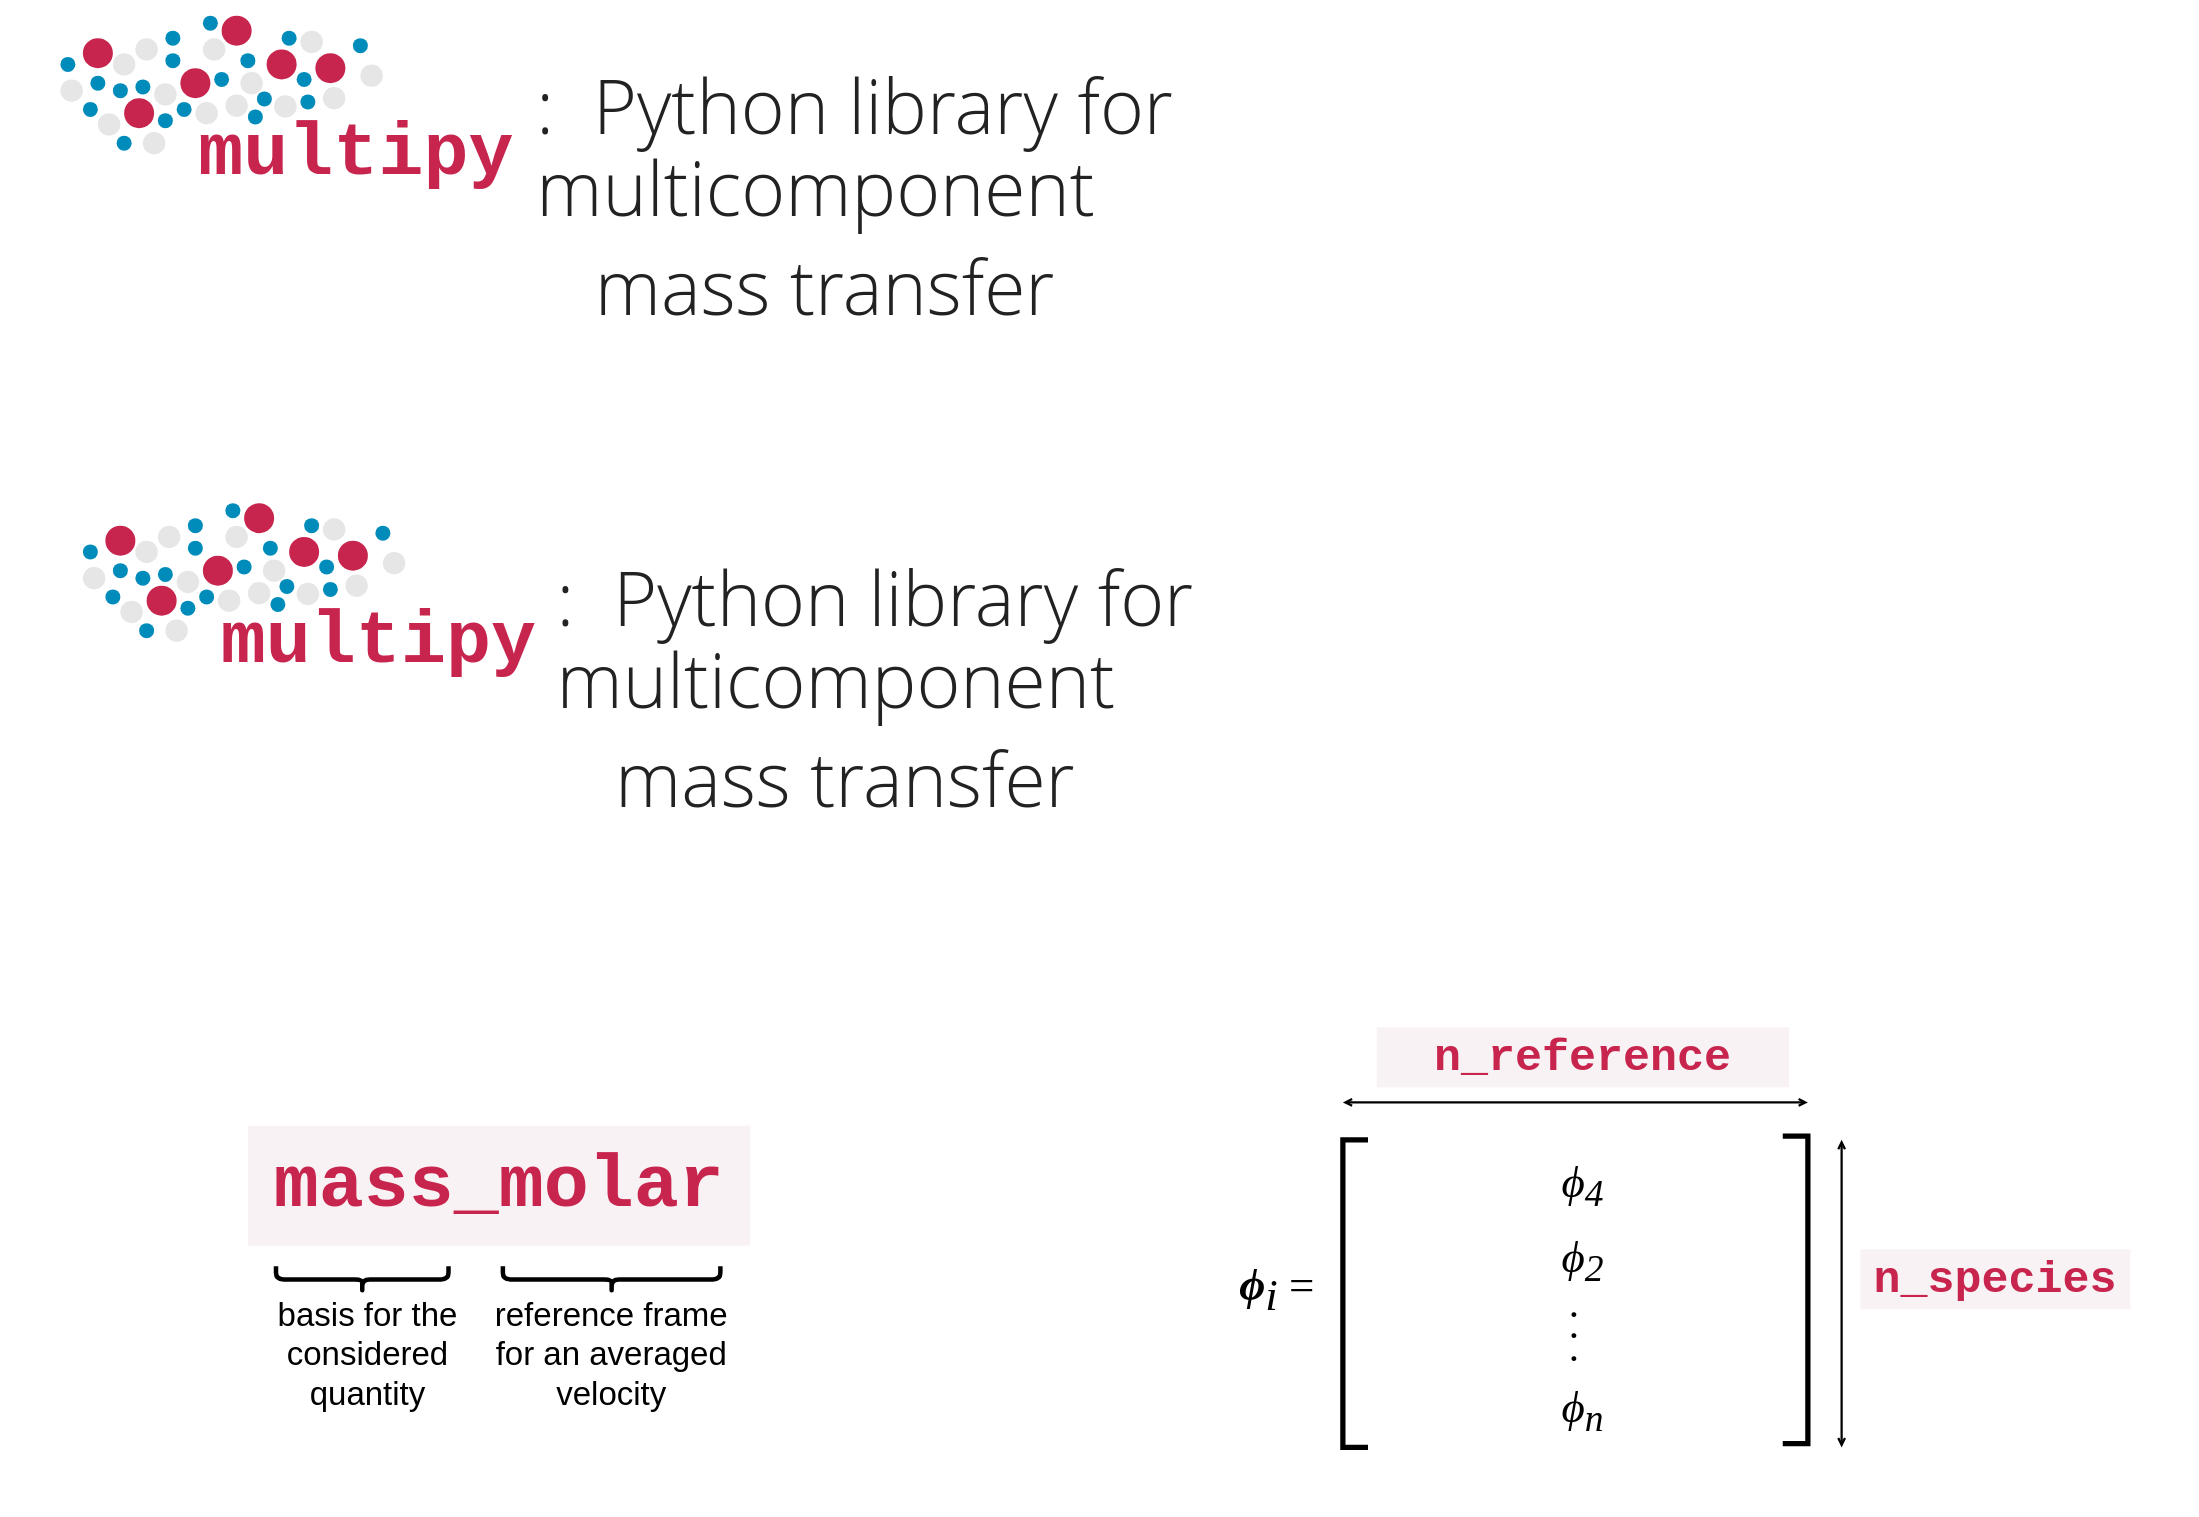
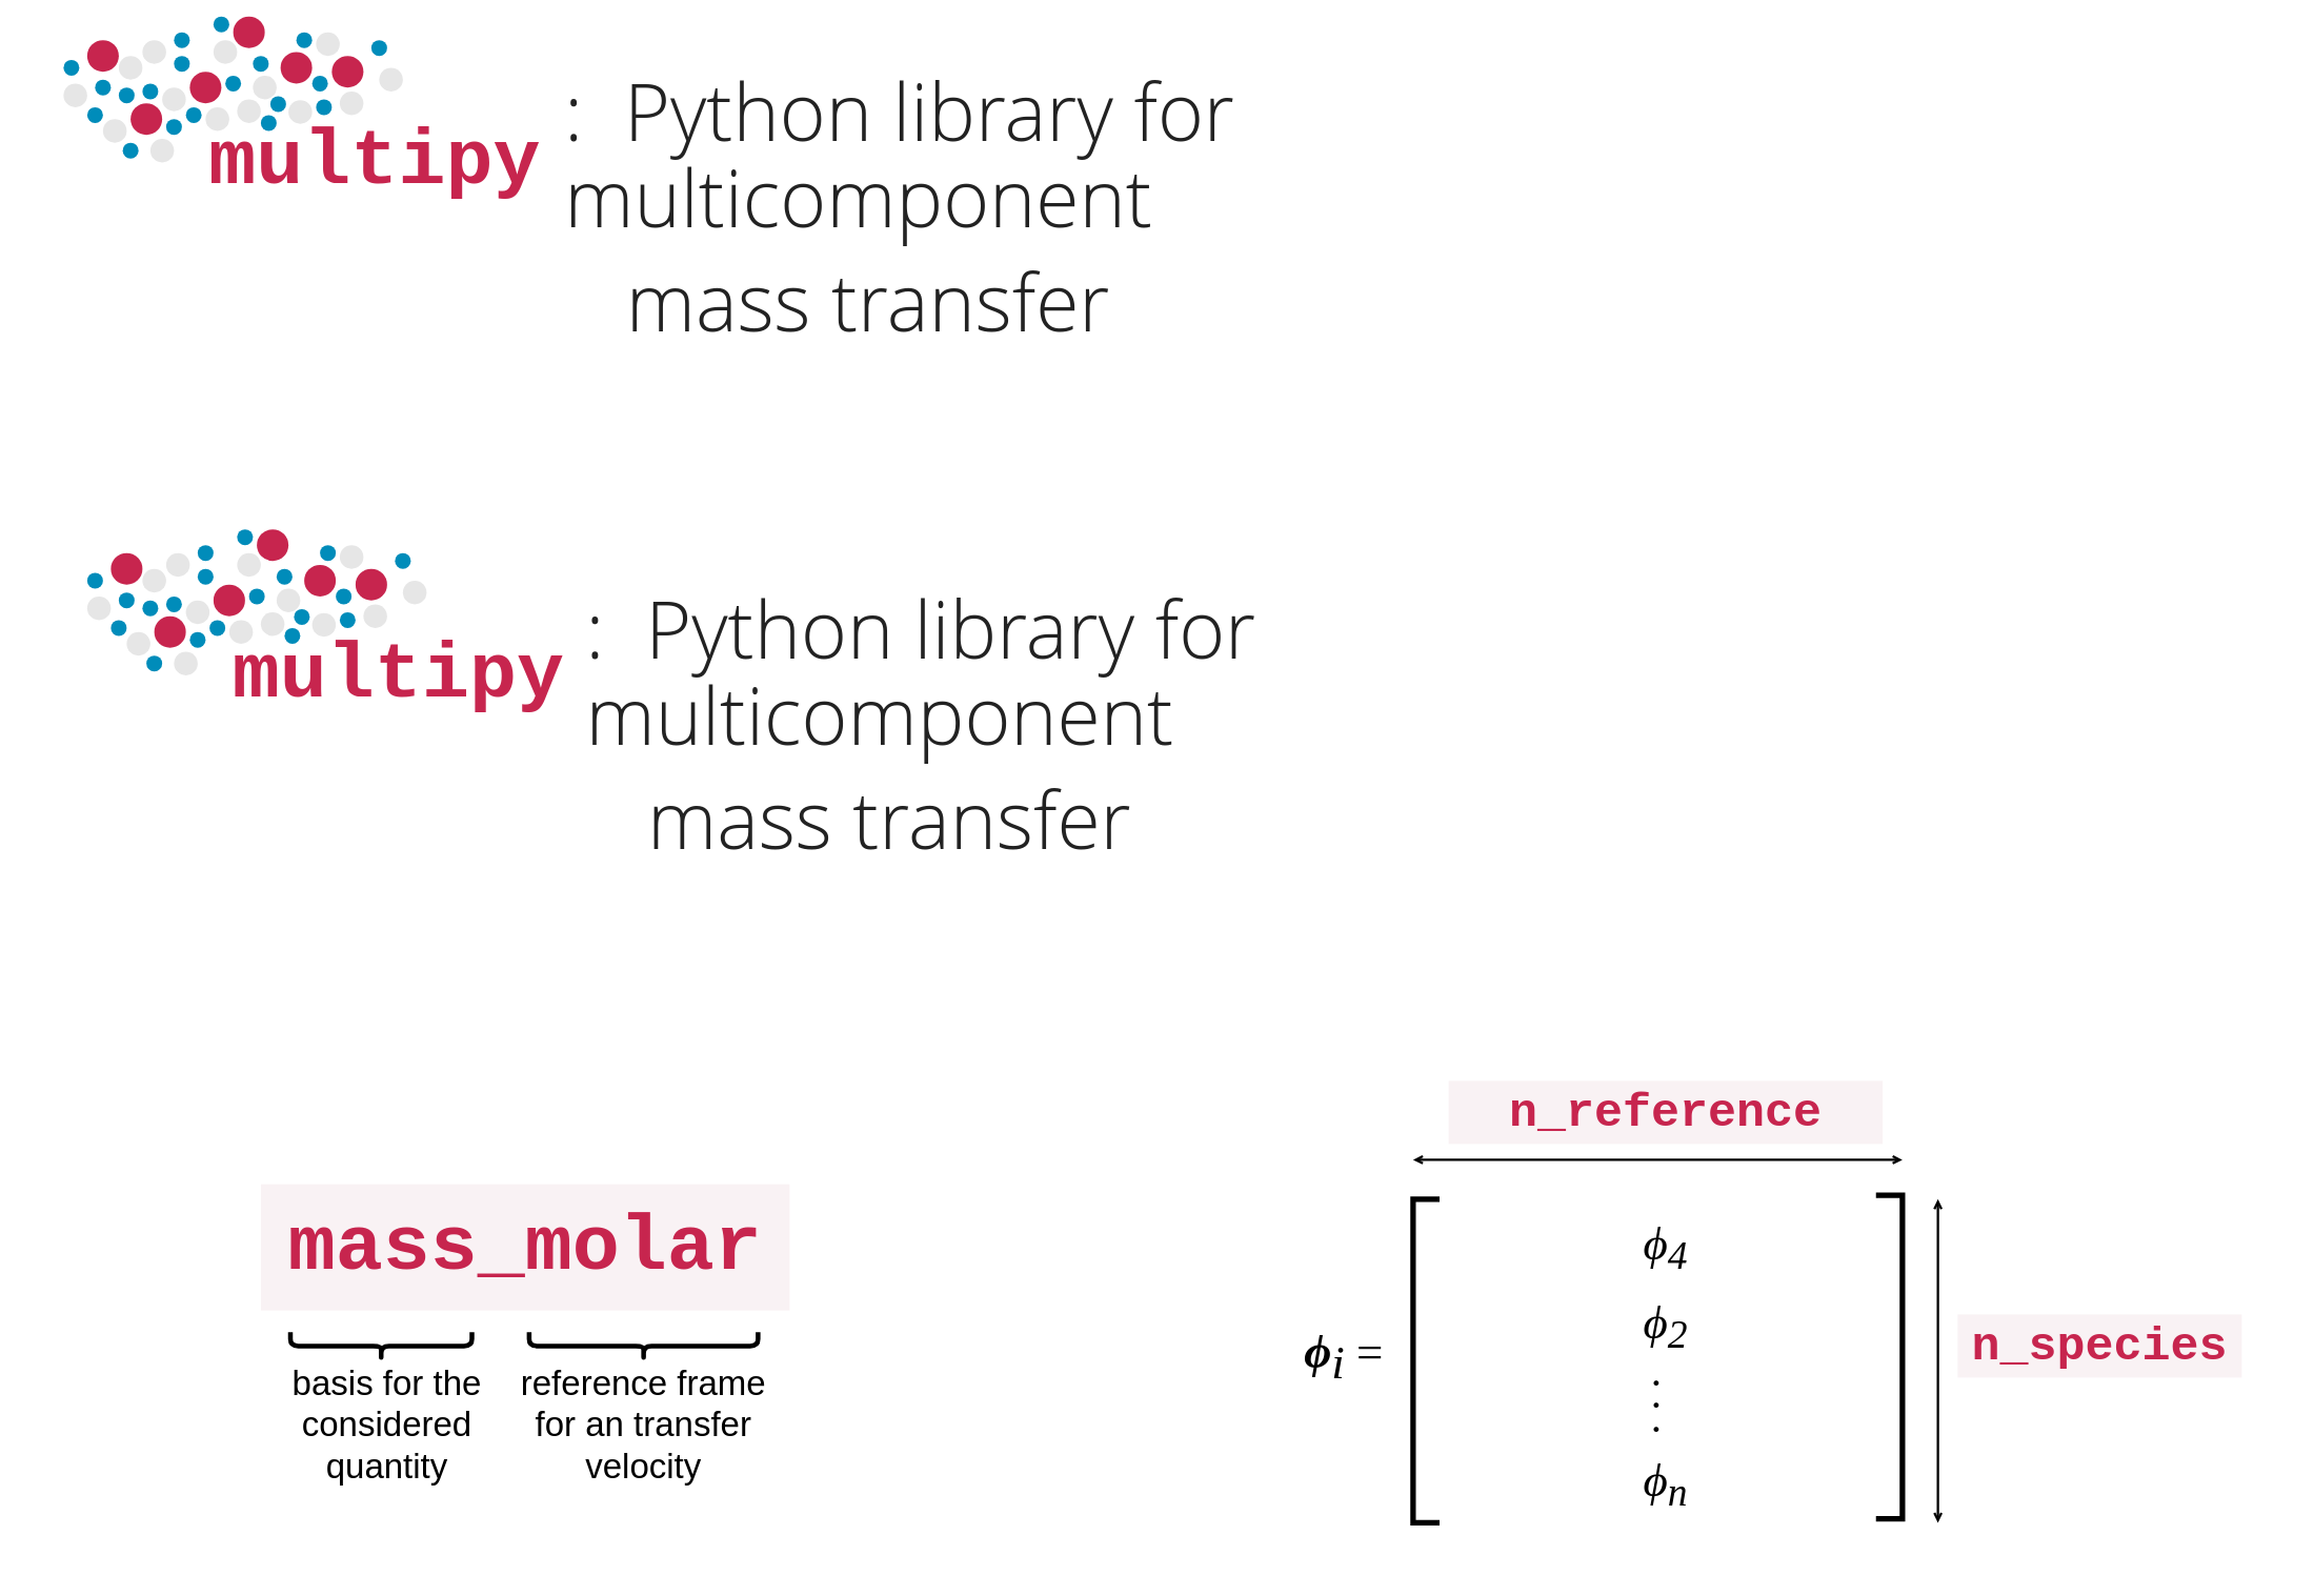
- <mxCell id="90" value="&lt;font style=&quot;font-size: 44px&quot;&gt;reference frame for an averaged velocity&lt;/font&gt;" style="text;html=1;strokeColor=none;fillColor=none;align=center;verticalAlign=middle;whiteSpace=wrap;rounded=0;" parent="1" vertex="1"><mxGeometry x="645" y="1720" width="340" height="170" as="geometry" /></mxCell>
+ <mxCell id="90" value="&lt;font style=&quot;font-size: 44px&quot;&gt;reference frame for an transfer velocity&lt;/font&gt;" style="text;html=1;strokeColor=none;fillColor=none;align=center;verticalAlign=middle;whiteSpace=wrap;rounded=0;" parent="1" vertex="1"><mxGeometry x="645" y="1720" width="340" height="170" as="geometry" /></mxCell>
